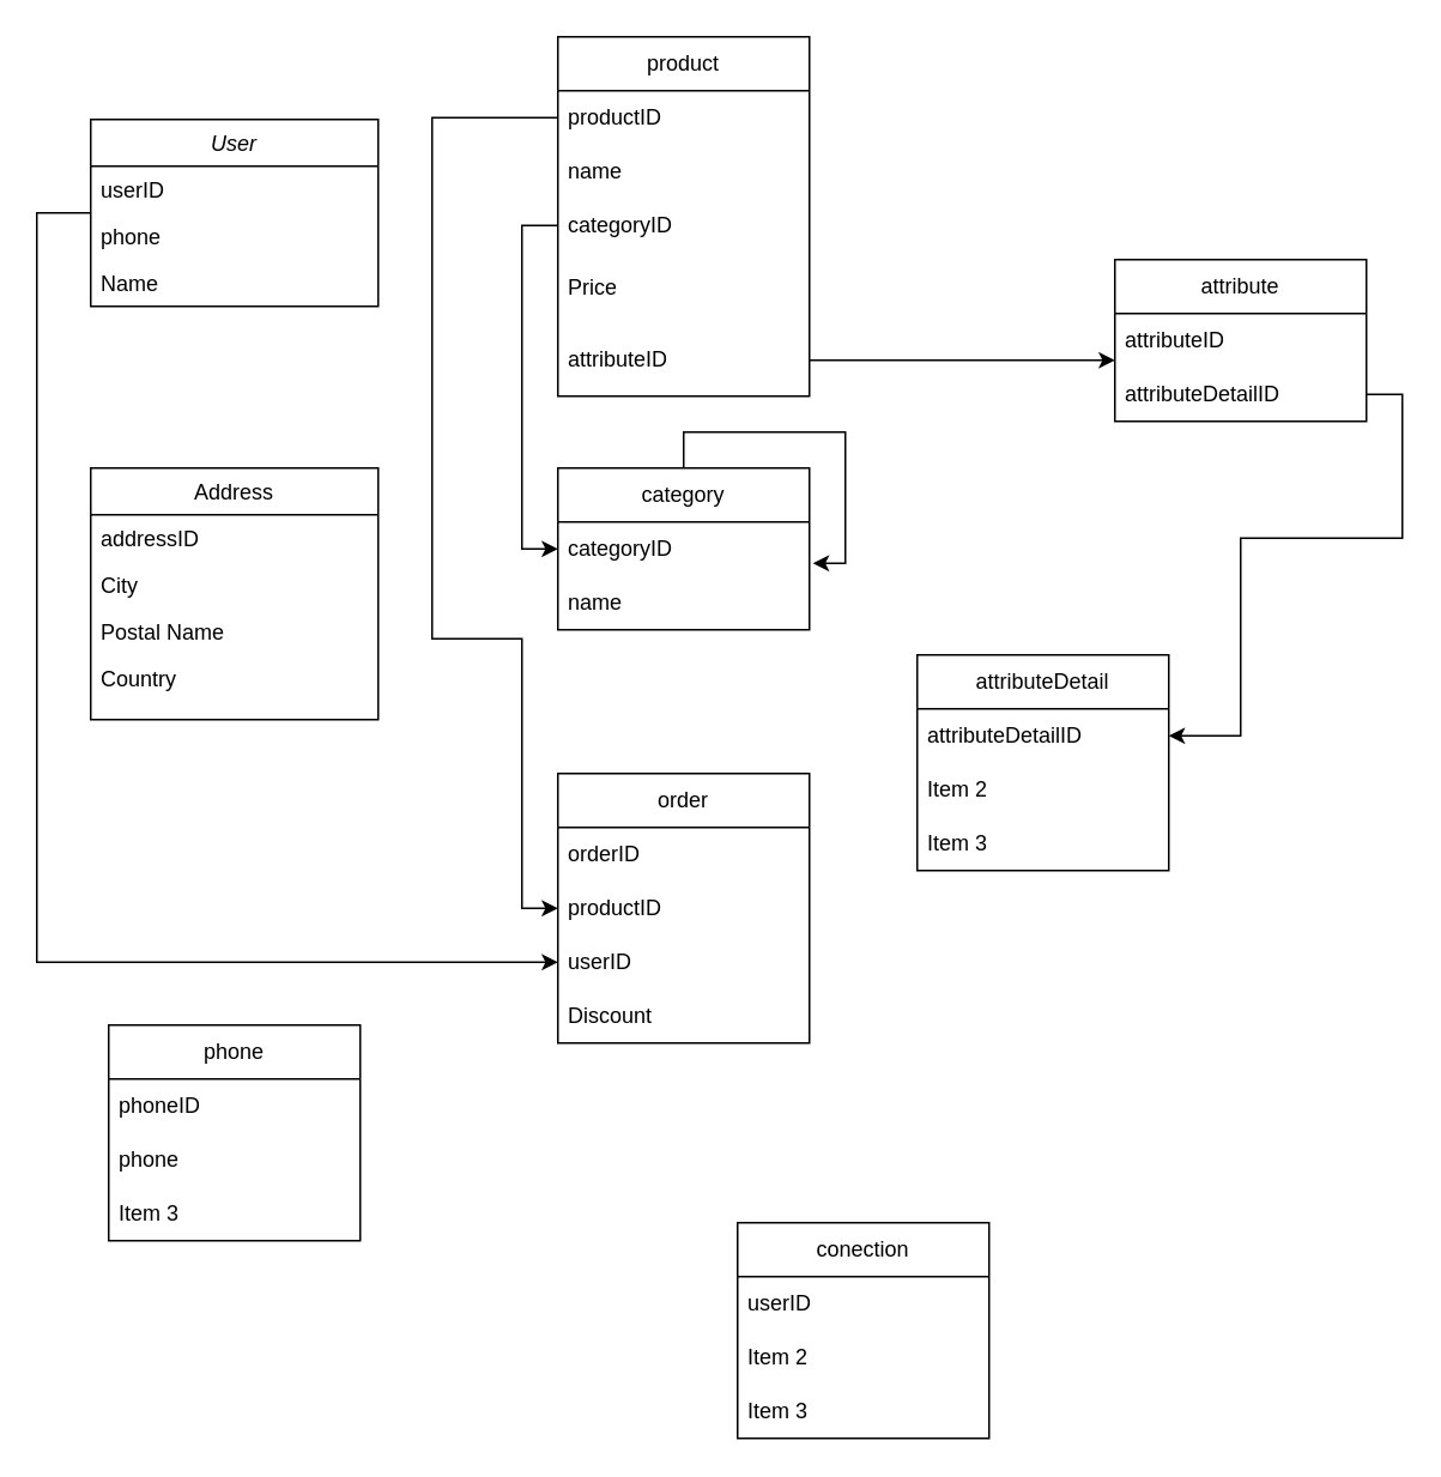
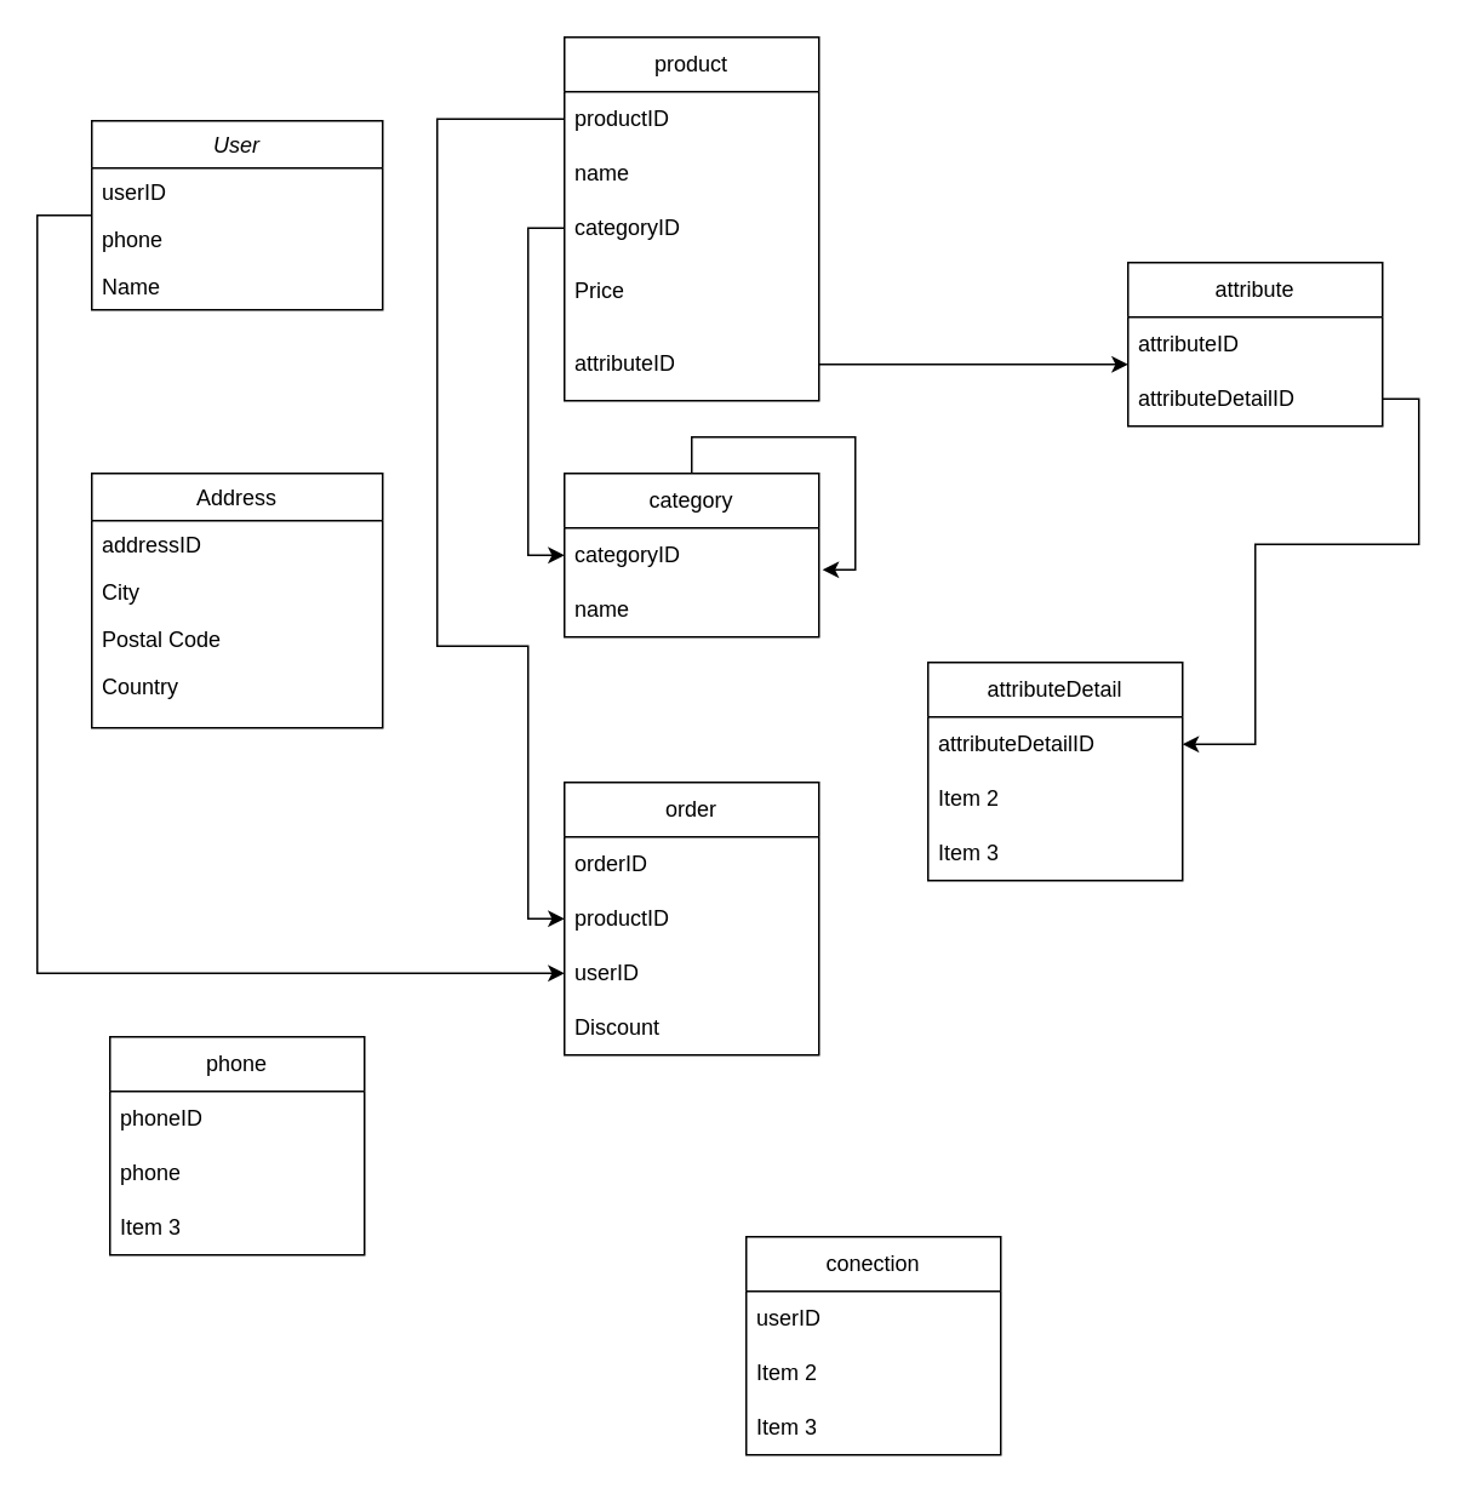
- <mxCell id="10" value="Postal Name" style="text;align=left;verticalAlign=top;spacingLeft=4;spacingRight=4;overflow=hidden;rotatable=0;points=[[0,0.5],[1,0.5]];portConstraint=eastwest;rounded=0;shadow=0;html=0;" parent="7" vertex="1"><mxGeometry y="78" width="160" height="26" as="geometry" /></mxCell>
+ <mxCell id="10" value="Postal Code" style="text;align=left;verticalAlign=top;spacingLeft=4;spacingRight=4;overflow=hidden;rotatable=0;points=[[0,0.5],[1,0.5]];portConstraint=eastwest;rounded=0;shadow=0;html=0;" parent="7" vertex="1"><mxGeometry y="78" width="160" height="26" as="geometry" /></mxCell>
